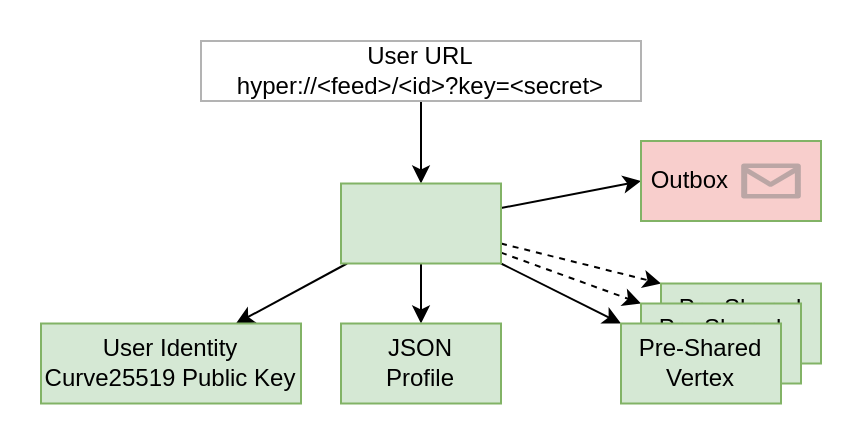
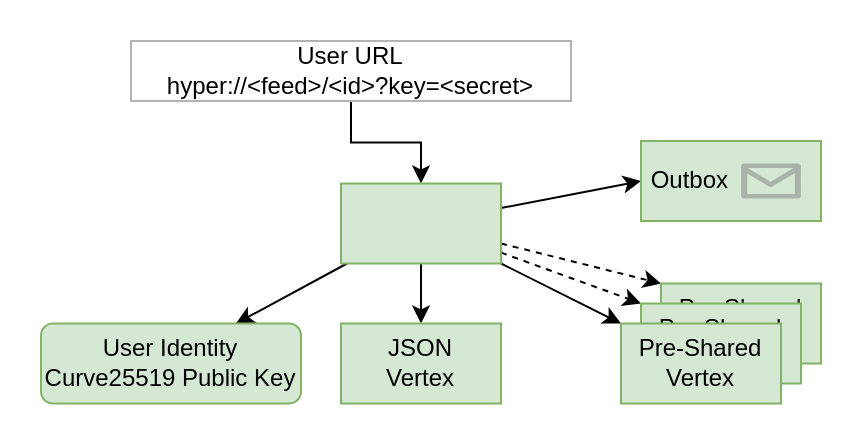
- <mxCell id="3" value="User URL&lt;br&gt;hyper://&amp;lt;feed&amp;gt;/&amp;lt;id&amp;gt;?key=&amp;lt;secret&amp;gt;" style="text;html=1;fillColor=none;align=center;verticalAlign=middle;whiteSpace=wrap;rounded=0;strokeColor=#B3B3B3;" parent="1" vertex="1"><mxGeometry x="100" y="20" width="220" height="30" as="geometry" /></mxCell>
+ <mxCell id="3" value="User URL&lt;br&gt;hyper://&amp;lt;feed&amp;gt;/&amp;lt;id&amp;gt;?key=&amp;lt;secret&amp;gt;" style="text;html=1;fillColor=none;align=center;verticalAlign=middle;whiteSpace=wrap;rounded=0;strokeColor=#B3B3B3;" parent="1" vertex="1"><mxGeometry x="65" y="20" width="220" height="30" as="geometry" /></mxCell>
- <mxCell id="16" value="&amp;nbsp;Outbox" style="rounded=0;whiteSpace=wrap;html=1;align=left;fillColor=#f8cecc;strokeColor=#82b366;" parent="1" vertex="1"><mxGeometry x="320" y="70" width="90" height="40" as="geometry" /></mxCell>
+ <mxCell id="16" value="&amp;nbsp;Outbox" style="rounded=0;whiteSpace=wrap;html=1;align=left;fillColor=#d5e8d4;strokeColor=#82b366;" parent="1" vertex="1"><mxGeometry x="320" y="70" width="90" height="40" as="geometry" /></mxCell>
- <mxCell id="12" value="JSON&lt;br&gt;Profile" style="rounded=0;whiteSpace=wrap;html=1;fillColor=#d5e8d4;strokeColor=#82b366;" parent="1" vertex="1"><mxGeometry x="170" y="161.25" width="80" height="40" as="geometry" /></mxCell>
+ <mxCell id="12" value="JSON&lt;br&gt;Vertex" style="rounded=0;whiteSpace=wrap;html=1;fillColor=#d5e8d4;strokeColor=#82b366;" parent="1" vertex="1"><mxGeometry x="170" y="161.25" width="80" height="40" as="geometry" /></mxCell>
- <mxCell id="11" value="User Identity&lt;br&gt;&lt;span&gt;Curve25519 Public Key&lt;/span&gt;" style="rounded=0;whiteSpace=wrap;html=1;fillColor=#d5e8d4;strokeColor=#82b366;" parent="1" vertex="1"><mxGeometry x="20" y="161.25" width="130" height="40" as="geometry" /></mxCell>
+ <mxCell id="11" value="User Identity&lt;br&gt;&lt;span&gt;Curve25519 Public Key&lt;/span&gt;" style="whiteSpace=wrap;html=1;fillColor=#d5e8d4;strokeColor=#82b366;rounded=1;" parent="1" vertex="1"><mxGeometry x="20" y="161.25" width="130" height="40" as="geometry" /></mxCell>
